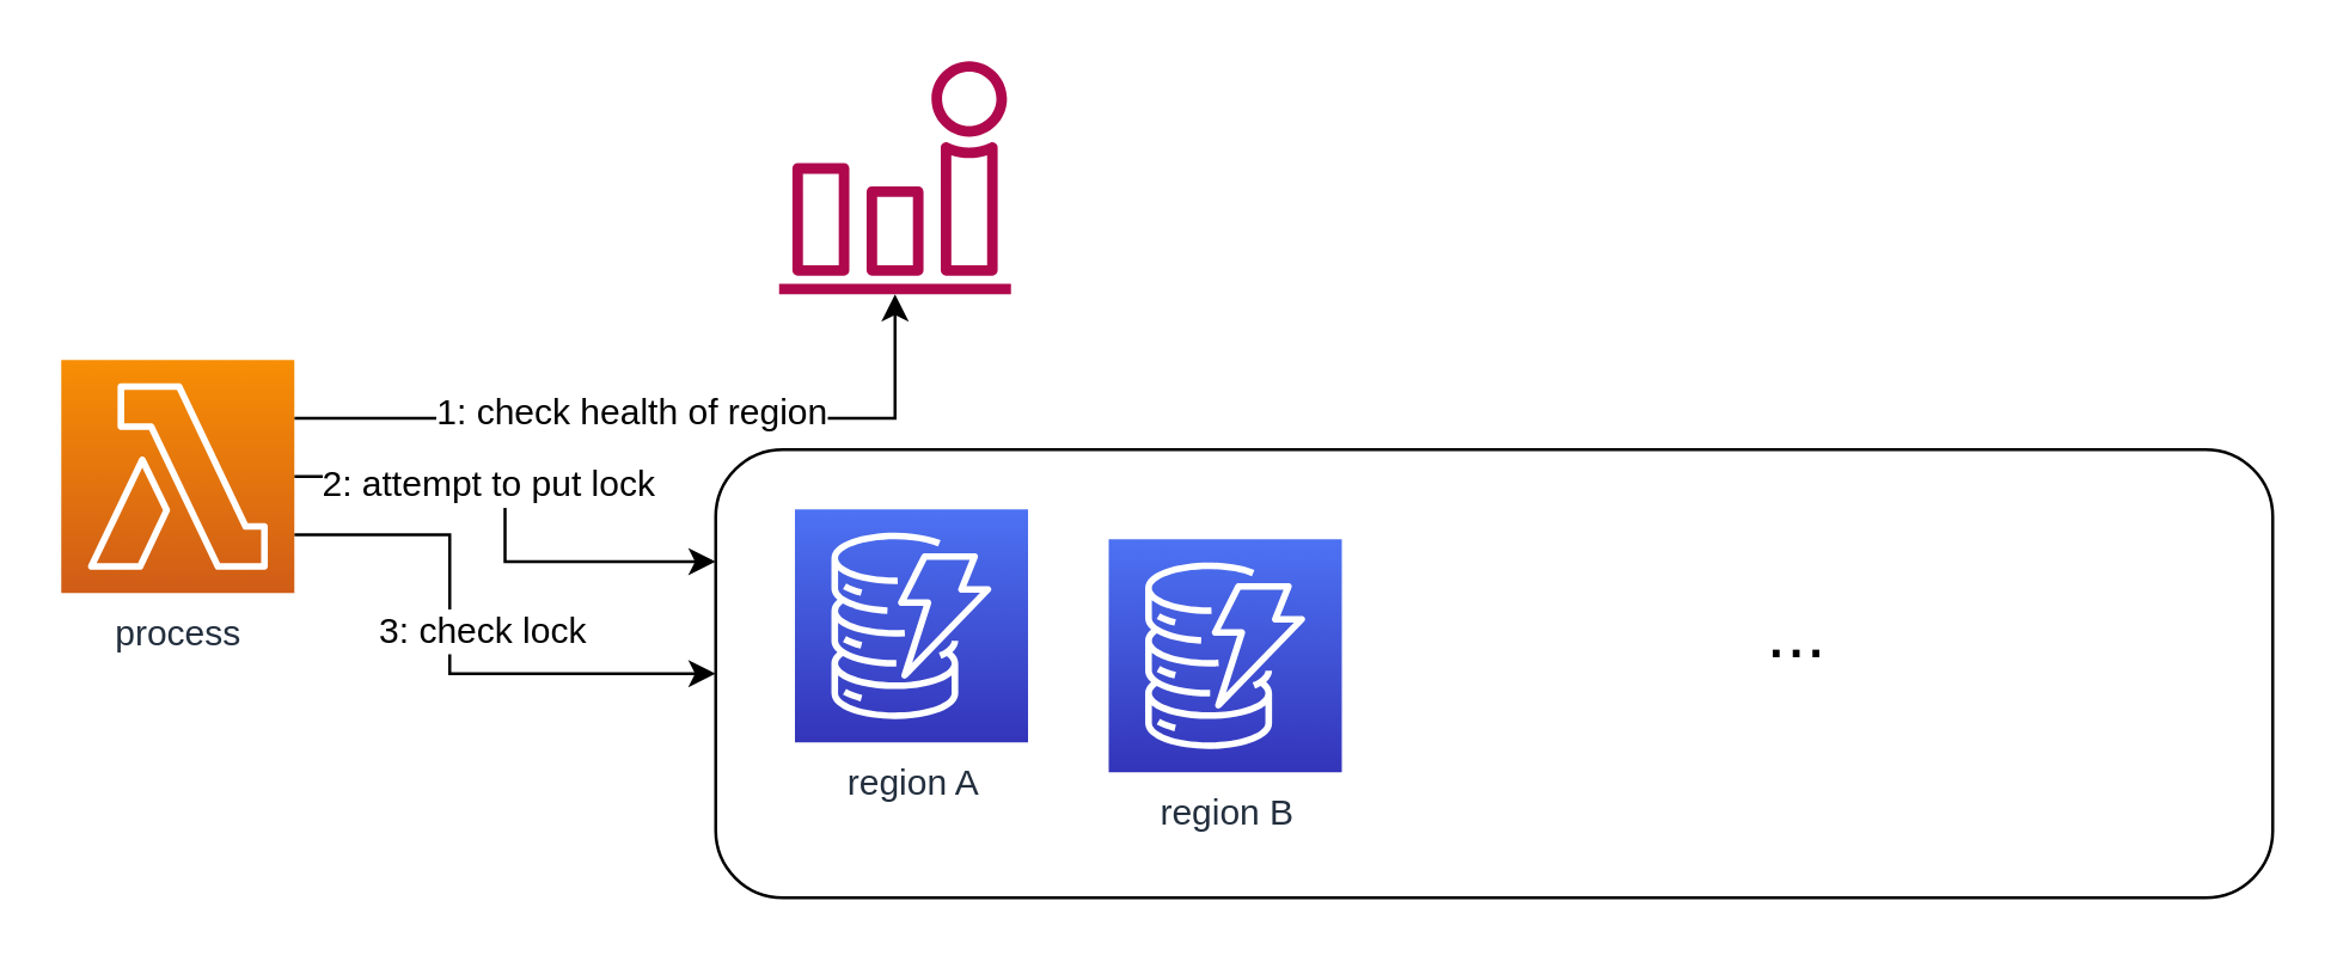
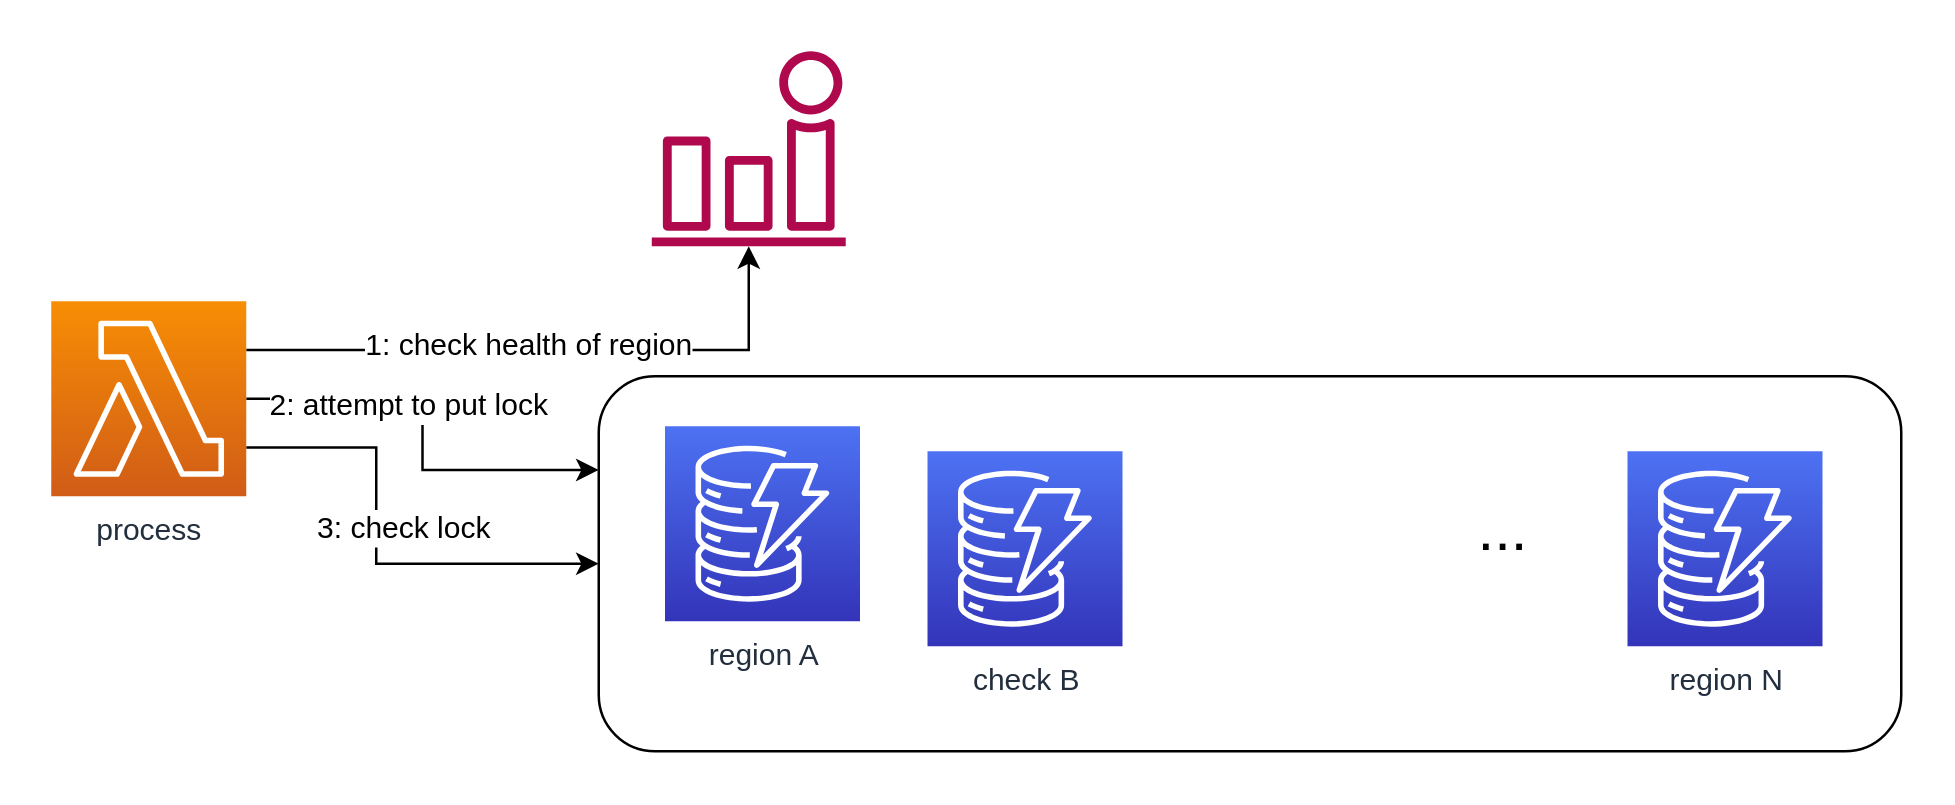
+ <mxCell id="13" value="region N" style="sketch=0;points=[[0,0,0],[0.25,0,0],[0.5,0,0],[0.75,0,0],[1,0,0],[0,1,0],[0.25,1,0],[0.5,1,0],[0.75,1,0],[1,1,0],[0,0.25,0],[0,0.5,0],[0,0.75,0],[1,0.25,0],[1,0.5,0],[1,0.75,0]];outlineConnect=0;fontColor=#232F3E;gradientColor=#4D72F3;gradientDirection=north;fillColor=#3334B9;strokeColor=#ffffff;dashed=0;verticalLabelPosition=bottom;verticalAlign=top;align=center;html=1;fontSize=12;fontStyle=0;aspect=fixed;shape=mxgraph.aws4.resourceIcon;resIcon=mxgraph.aws4.dynamodb;" vertex="1" parent="1"><mxGeometry x="650.5" y="180" width="78" height="78" as="geometry" /></mxCell>
- <mxCell id="12" value="region B" style="sketch=0;points=[[0,0,0],[0.25,0,0],[0.5,0,0],[0.75,0,0],[1,0,0],[0,1,0],[0.25,1,0],[0.5,1,0],[0.75,1,0],[1,1,0],[0,0.25,0],[0,0.5,0],[0,0.75,0],[1,0.25,0],[1,0.5,0],[1,0.75,0]];outlineConnect=0;fontColor=#232F3E;gradientColor=#4D72F3;gradientDirection=north;fillColor=#3334B9;strokeColor=#ffffff;dashed=0;verticalLabelPosition=bottom;verticalAlign=top;align=center;html=1;fontSize=12;fontStyle=0;aspect=fixed;shape=mxgraph.aws4.resourceIcon;resIcon=mxgraph.aws4.dynamodb;" vertex="1" parent="1"><mxGeometry x="370.5" y="180" width="78" height="78" as="geometry" /></mxCell>
+ <mxCell id="12" value="check B" style="sketch=0;points=[[0,0,0],[0.25,0,0],[0.5,0,0],[0.75,0,0],[1,0,0],[0,1,0],[0.25,1,0],[0.5,1,0],[0.75,1,0],[1,1,0],[0,0.25,0],[0,0.5,0],[0,0.75,0],[1,0.25,0],[1,0.5,0],[1,0.75,0]];outlineConnect=0;fontColor=#232F3E;gradientColor=#4D72F3;gradientDirection=north;fillColor=#3334B9;strokeColor=#ffffff;dashed=0;verticalLabelPosition=bottom;verticalAlign=top;align=center;html=1;fontSize=12;fontStyle=0;aspect=fixed;shape=mxgraph.aws4.resourceIcon;resIcon=mxgraph.aws4.dynamodb;" vertex="1" parent="1"><mxGeometry x="370.5" y="180" width="78" height="78" as="geometry" /></mxCell>
